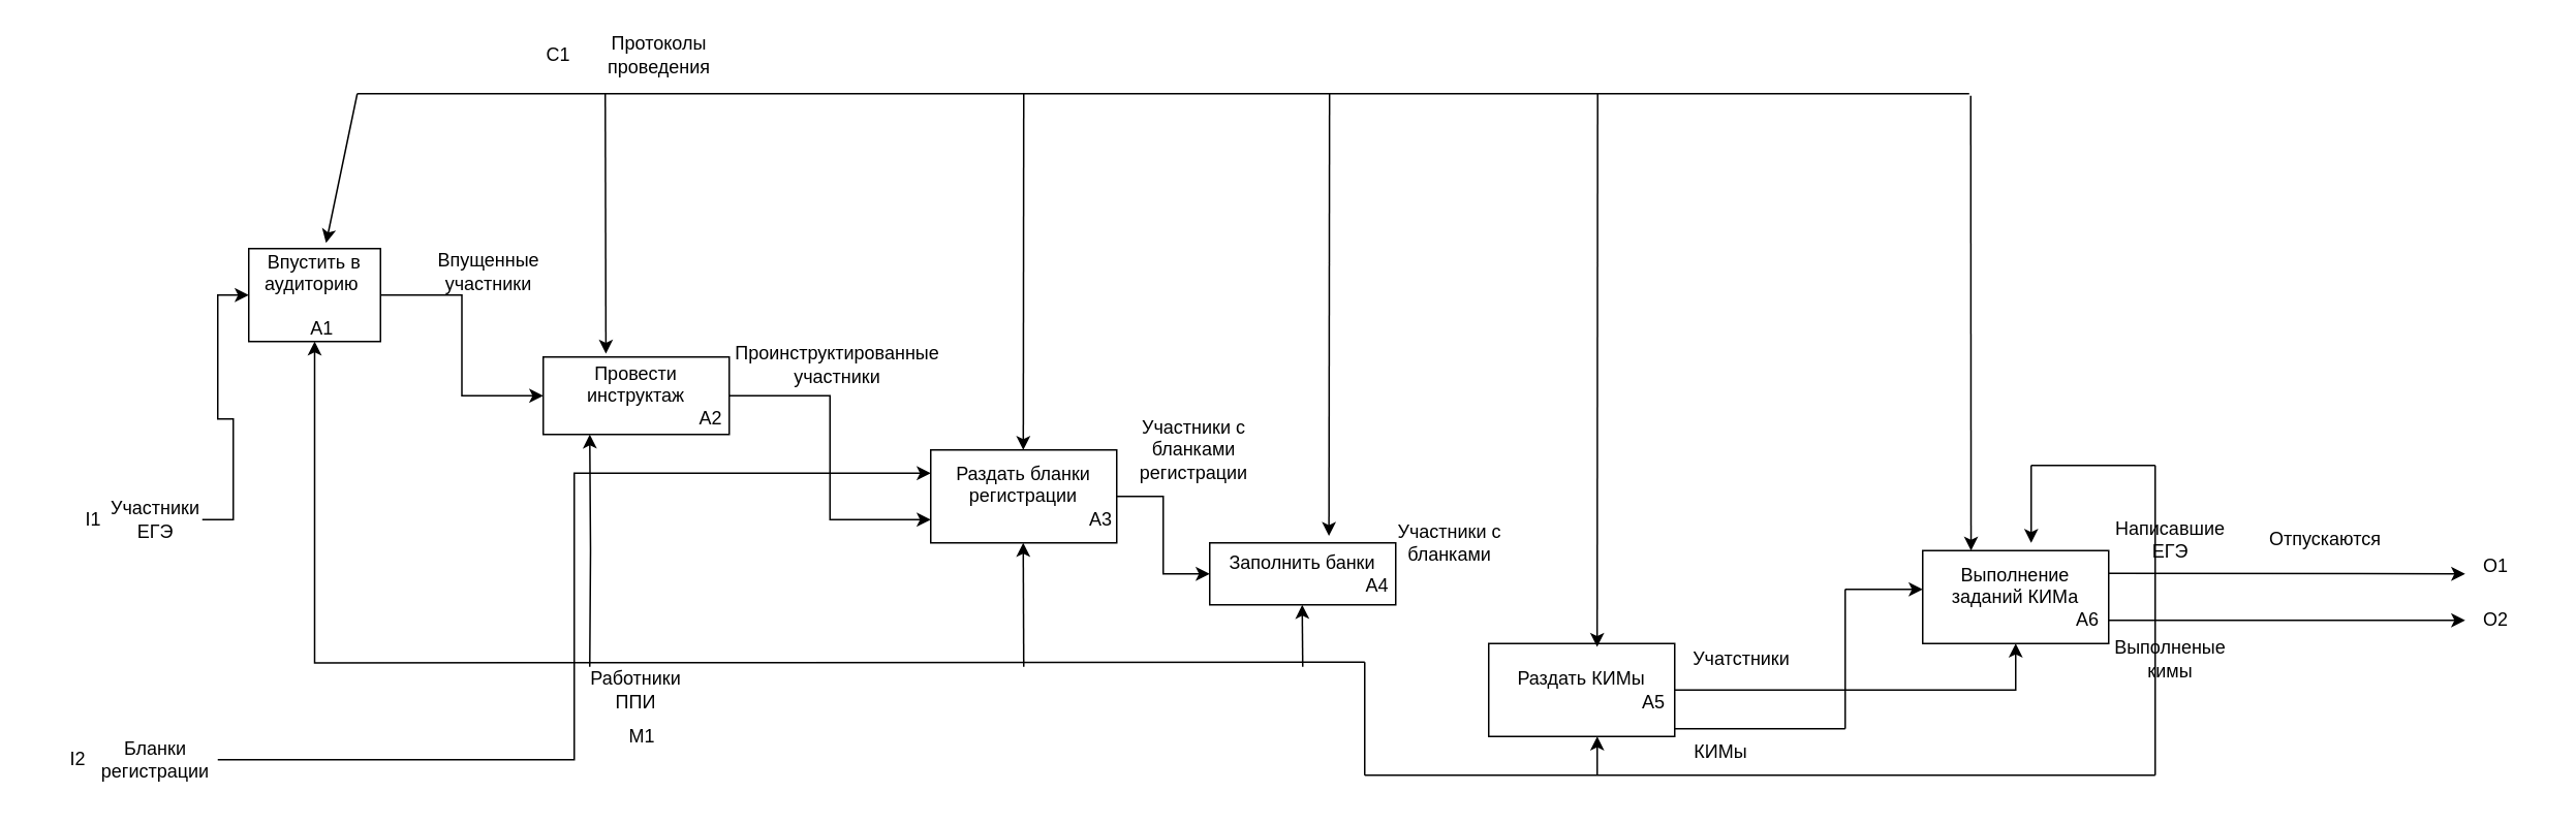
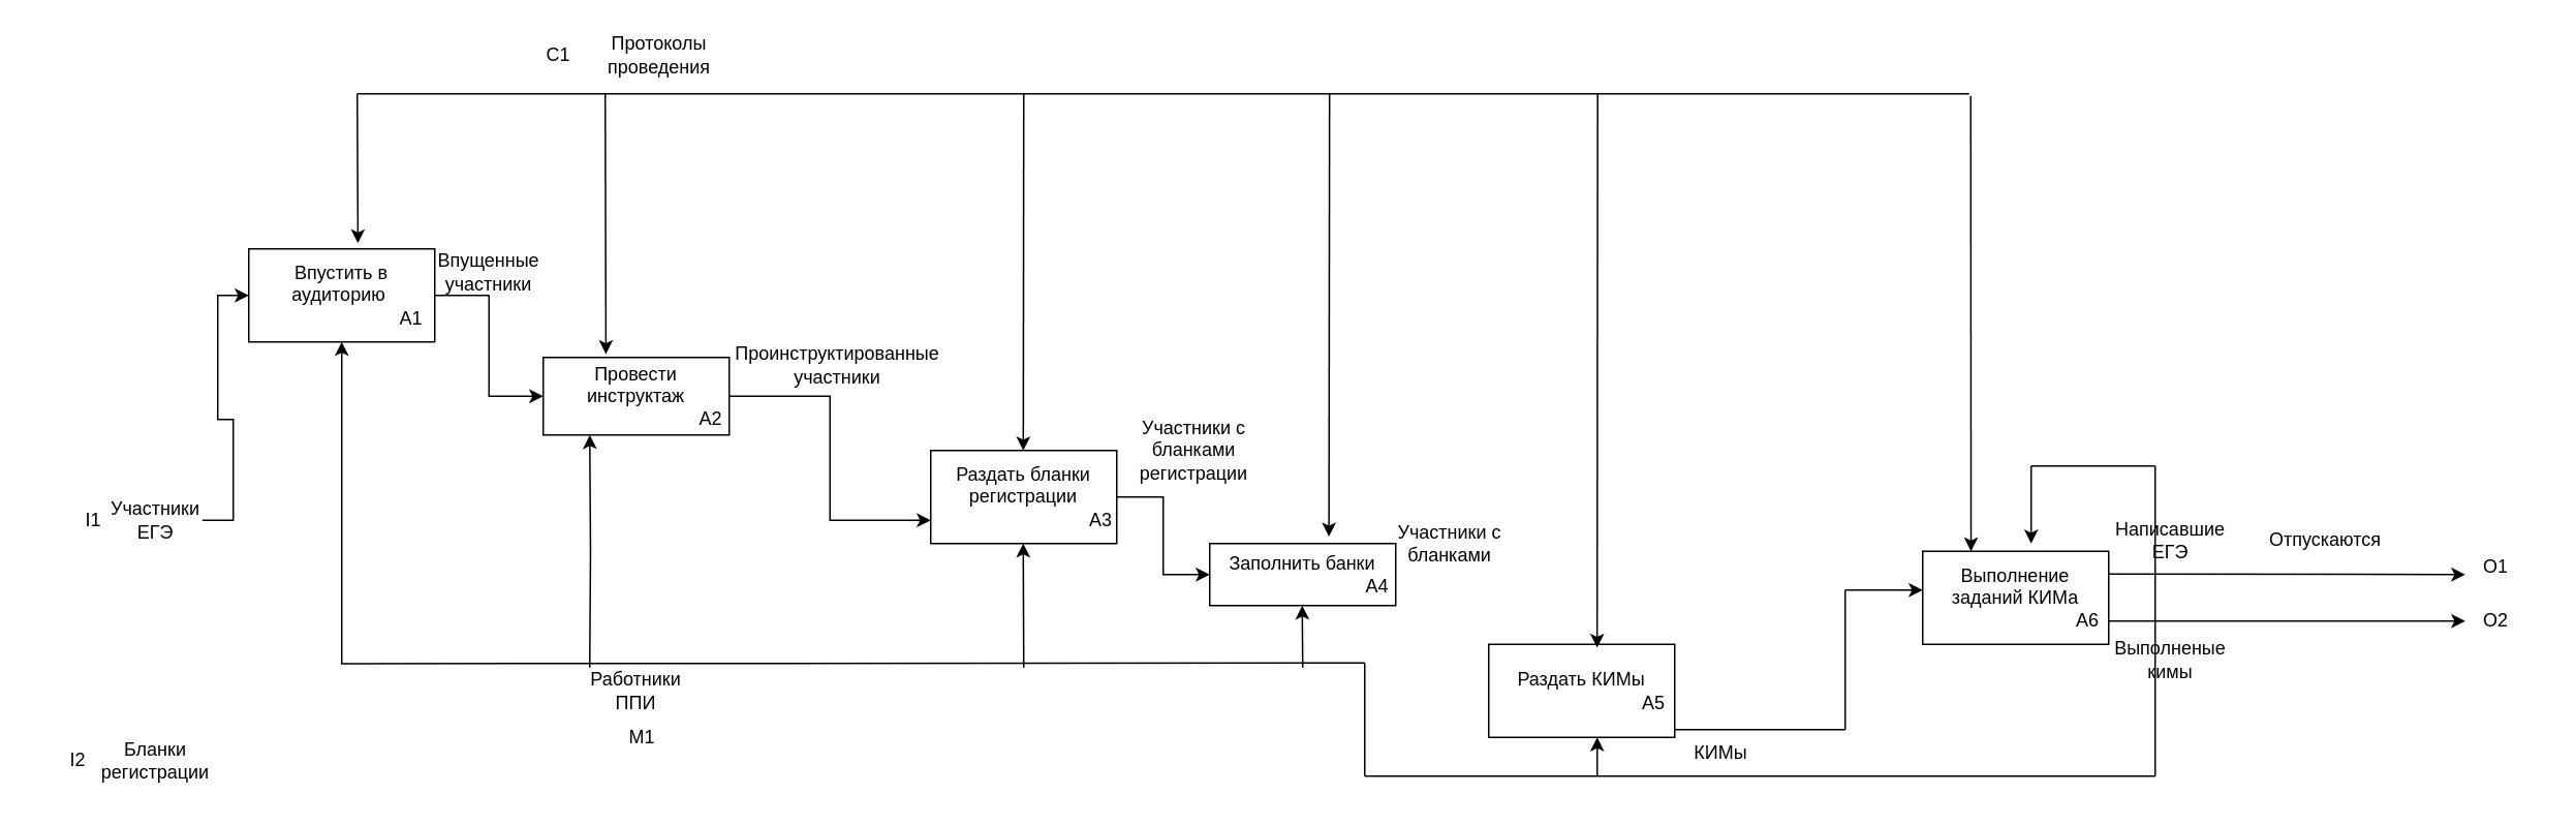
- <mxCell id="5" value="Впустить в аудиторию&amp;nbsp;&lt;br&gt;&amp;nbsp; &amp;nbsp; &amp;nbsp; &amp;nbsp; &amp;nbsp; &amp;nbsp; &amp;nbsp; &amp;nbsp; &amp;nbsp; &amp;nbsp; &amp;nbsp; &amp;nbsp; &amp;nbsp; &amp;nbsp;A1" style="rounded=0;whiteSpace=wrap;html=1;" vertex="1" parent="1"><mxGeometry x="160" y="160" width="85" height="60" as="geometry" /></mxCell>
+ <mxCell id="5" value="Впустить в аудиторию&amp;nbsp;&lt;br&gt;&amp;nbsp; &amp;nbsp; &amp;nbsp; &amp;nbsp; &amp;nbsp; &amp;nbsp; &amp;nbsp; &amp;nbsp; &amp;nbsp; &amp;nbsp; &amp;nbsp; &amp;nbsp; &amp;nbsp; &amp;nbsp;A1" style="rounded=0;whiteSpace=wrap;html=1;" vertex="1" parent="1"><mxGeometry x="160" y="160" width="120" height="60" as="geometry" /></mxCell>
- <mxCell id="21" style="edgeStyle=orthogonalEdgeStyle;rounded=0;orthogonalLoop=1;jettySize=auto;html=1;entryX=0;entryY=0.25;entryDx=0;entryDy=0;" edge="1" parent="1" source="22" target="11"><mxGeometry relative="1" as="geometry" /></mxCell>
- <mxCell id="35" value="Учатстники&amp;nbsp;" style="text;html=1;align=center;verticalAlign=middle;whiteSpace=wrap;rounded=0;" vertex="1" parent="1"><mxGeometry x="1090" y="410" width="70" height="30" as="geometry" /></mxCell>
- <mxCell id="27" style="edgeStyle=orthogonalEdgeStyle;rounded=0;orthogonalLoop=1;jettySize=auto;html=1;entryX=0.5;entryY=1;entryDx=0;entryDy=0;" edge="1" parent="1" source="28" target="34"><mxGeometry relative="1" as="geometry" /></mxCell>
